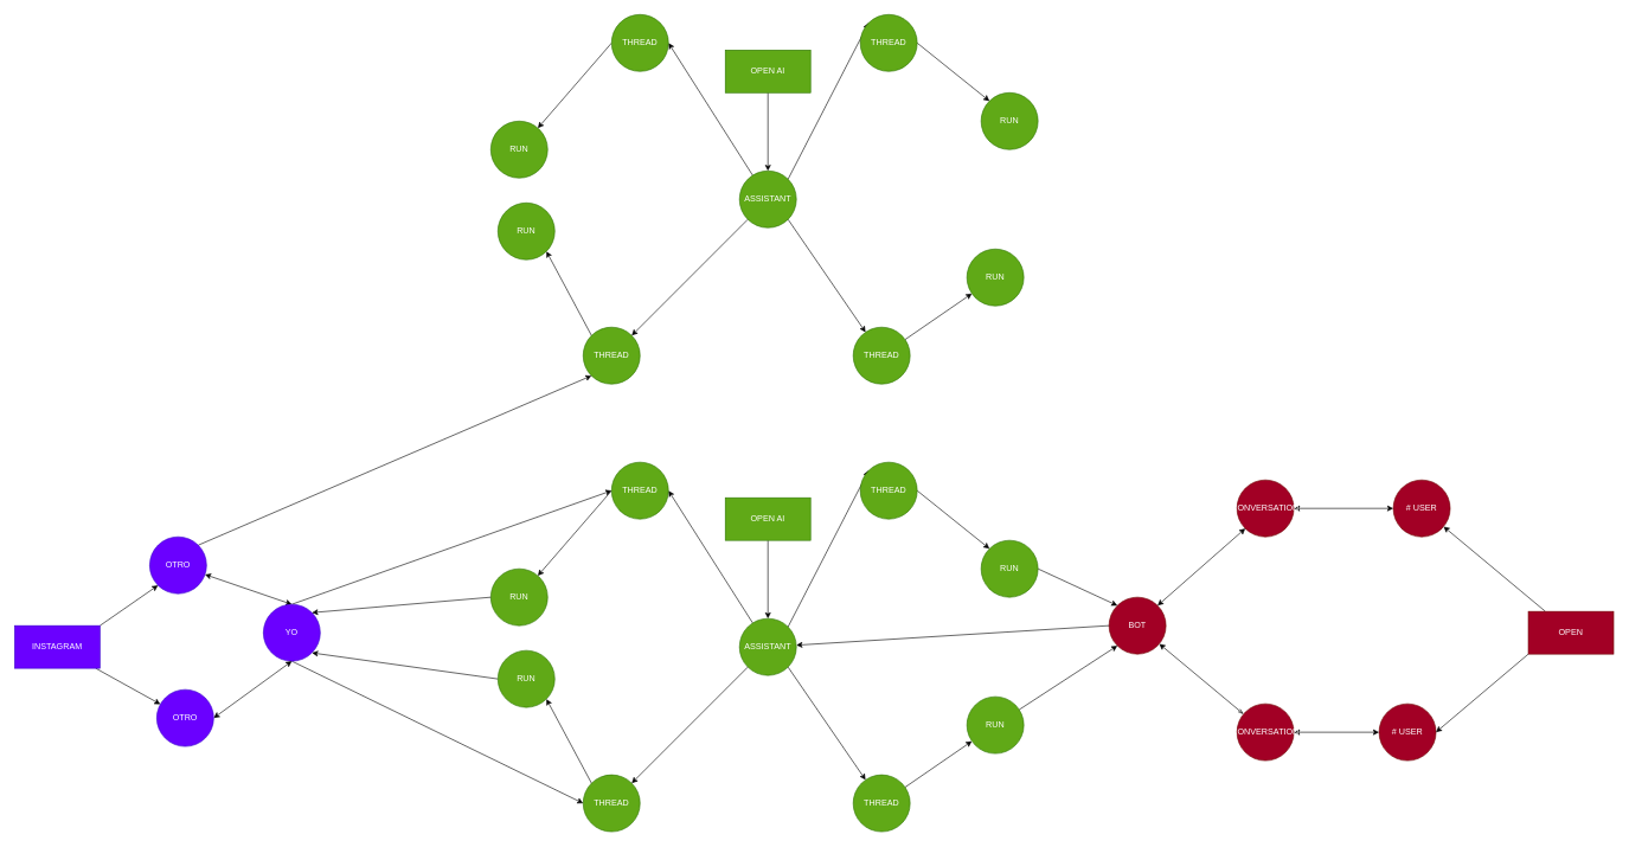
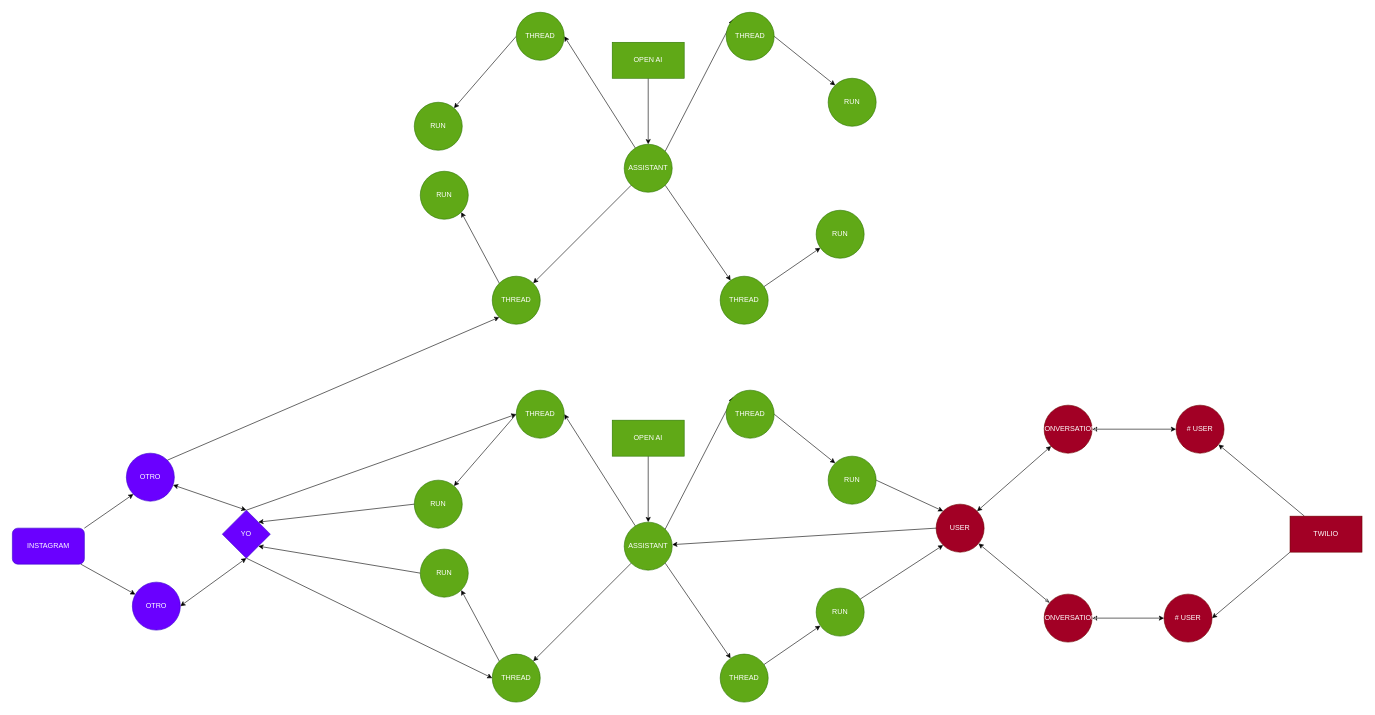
- <mxCell id="18" value="BOT" style="ellipse;whiteSpace=wrap;html=1;rounded=0;fillColor=#a20025;fontColor=#ffffff;strokeColor=#6F0000;" parent="1" vertex="1"><mxGeometry x="1560" y="840" width="80" height="80" as="geometry" /></mxCell>
+ <mxCell id="18" value="USER" style="ellipse;whiteSpace=wrap;html=1;rounded=0;fillColor=#a20025;fontColor=#ffffff;strokeColor=#6F0000;" parent="1" vertex="1"><mxGeometry x="1560" y="840" width="80" height="80" as="geometry" /></mxCell>
- <mxCell id="7" value="YO" style="ellipse;whiteSpace=wrap;html=1;rounded=0;fillColor=#6a00ff;fontColor=#ffffff;strokeColor=#3700CC;" parent="1" vertex="1"><mxGeometry x="370" y="850" width="80" height="80" as="geometry" /></mxCell>
+ <mxCell id="7" value="YO" style="rhombus;whiteSpace=wrap;html=1;fillColor=#6a00ff;fontColor=#ffffff;strokeColor=#3700CC;" parent="1" vertex="1"><mxGeometry x="370" y="850" width="80" height="80" as="geometry" /></mxCell>
- <mxCell id="40" value="OPEN" style="rounded=0;whiteSpace=wrap;html=1;fillColor=#a20025;fontColor=#ffffff;strokeColor=#6F0000;" parent="1" vertex="1"><mxGeometry x="2150" y="860" width="120" height="60" as="geometry" /></mxCell>
+ <mxCell id="40" value="TWILIO" style="rounded=0;whiteSpace=wrap;html=1;fillColor=#a20025;fontColor=#ffffff;strokeColor=#6F0000;" parent="1" vertex="1"><mxGeometry x="2150" y="860" width="120" height="60" as="geometry" /></mxCell>
- <mxCell id="32" value="INSTAGRAM" style="rounded=0;whiteSpace=wrap;html=1;fillColor=#6a00ff;fontColor=#ffffff;strokeColor=#3700CC;" parent="1" vertex="1"><mxGeometry x="20" y="880" width="120" height="60" as="geometry" /></mxCell>
+ <mxCell id="32" value="INSTAGRAM" style="whiteSpace=wrap;html=1;fillColor=#6a00ff;fontColor=#ffffff;strokeColor=#3700CC;rounded=1;" parent="1" vertex="1"><mxGeometry x="20" y="880" width="120" height="60" as="geometry" /></mxCell>
